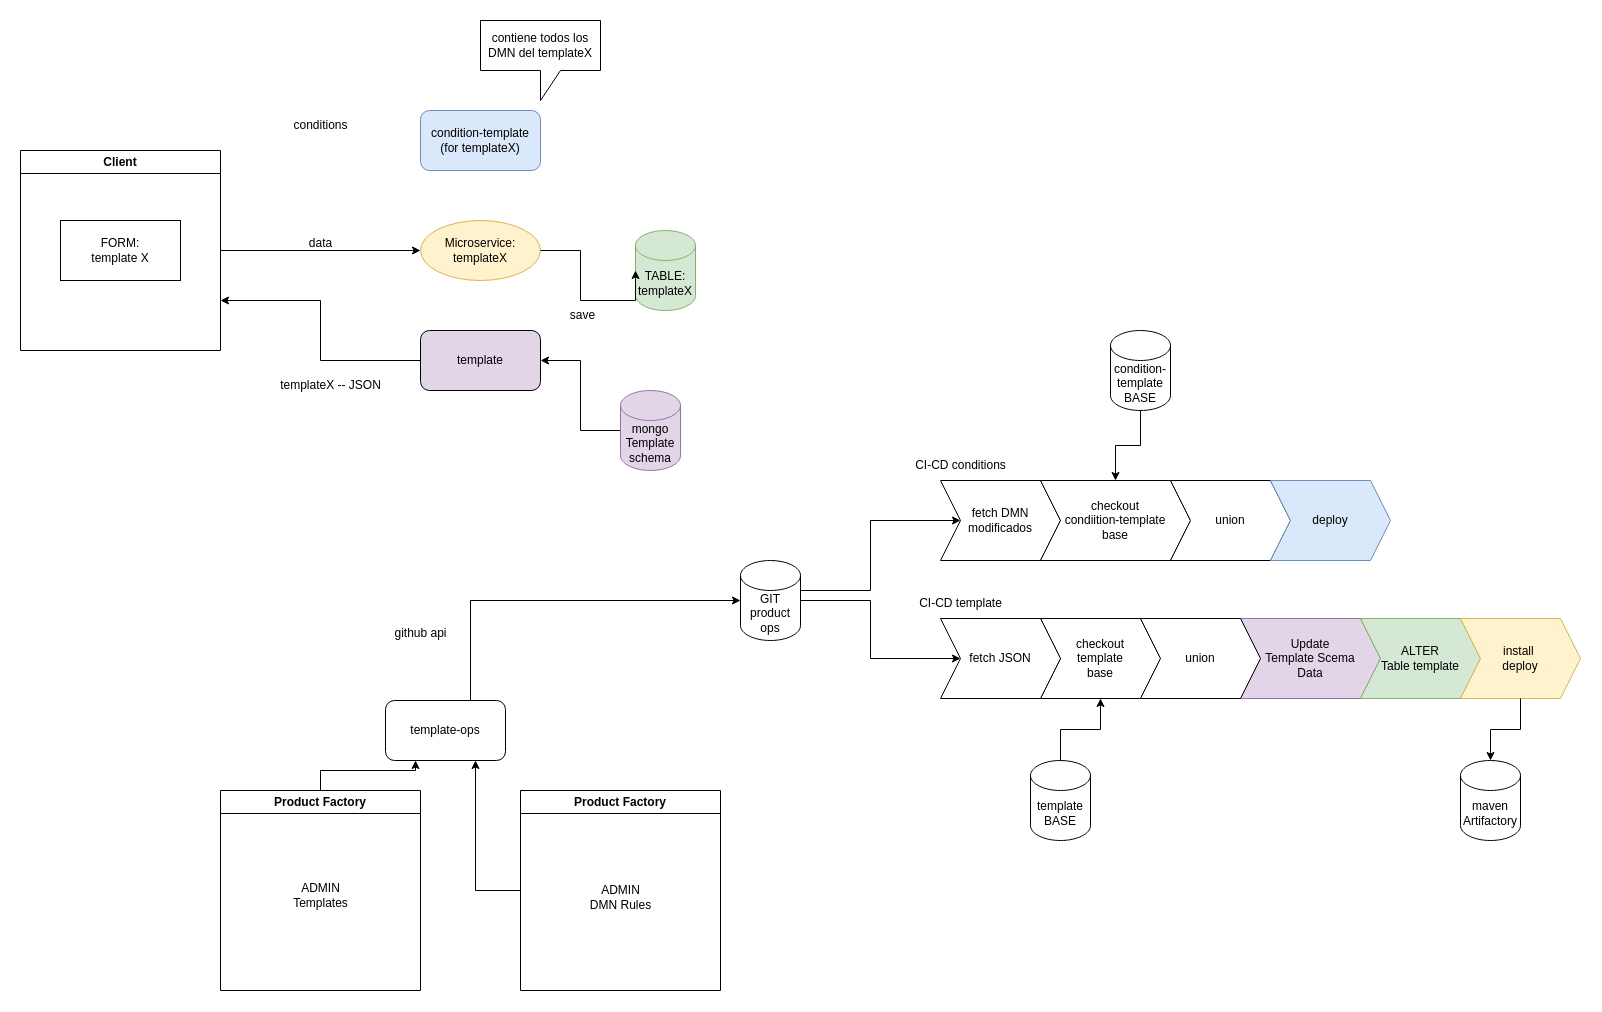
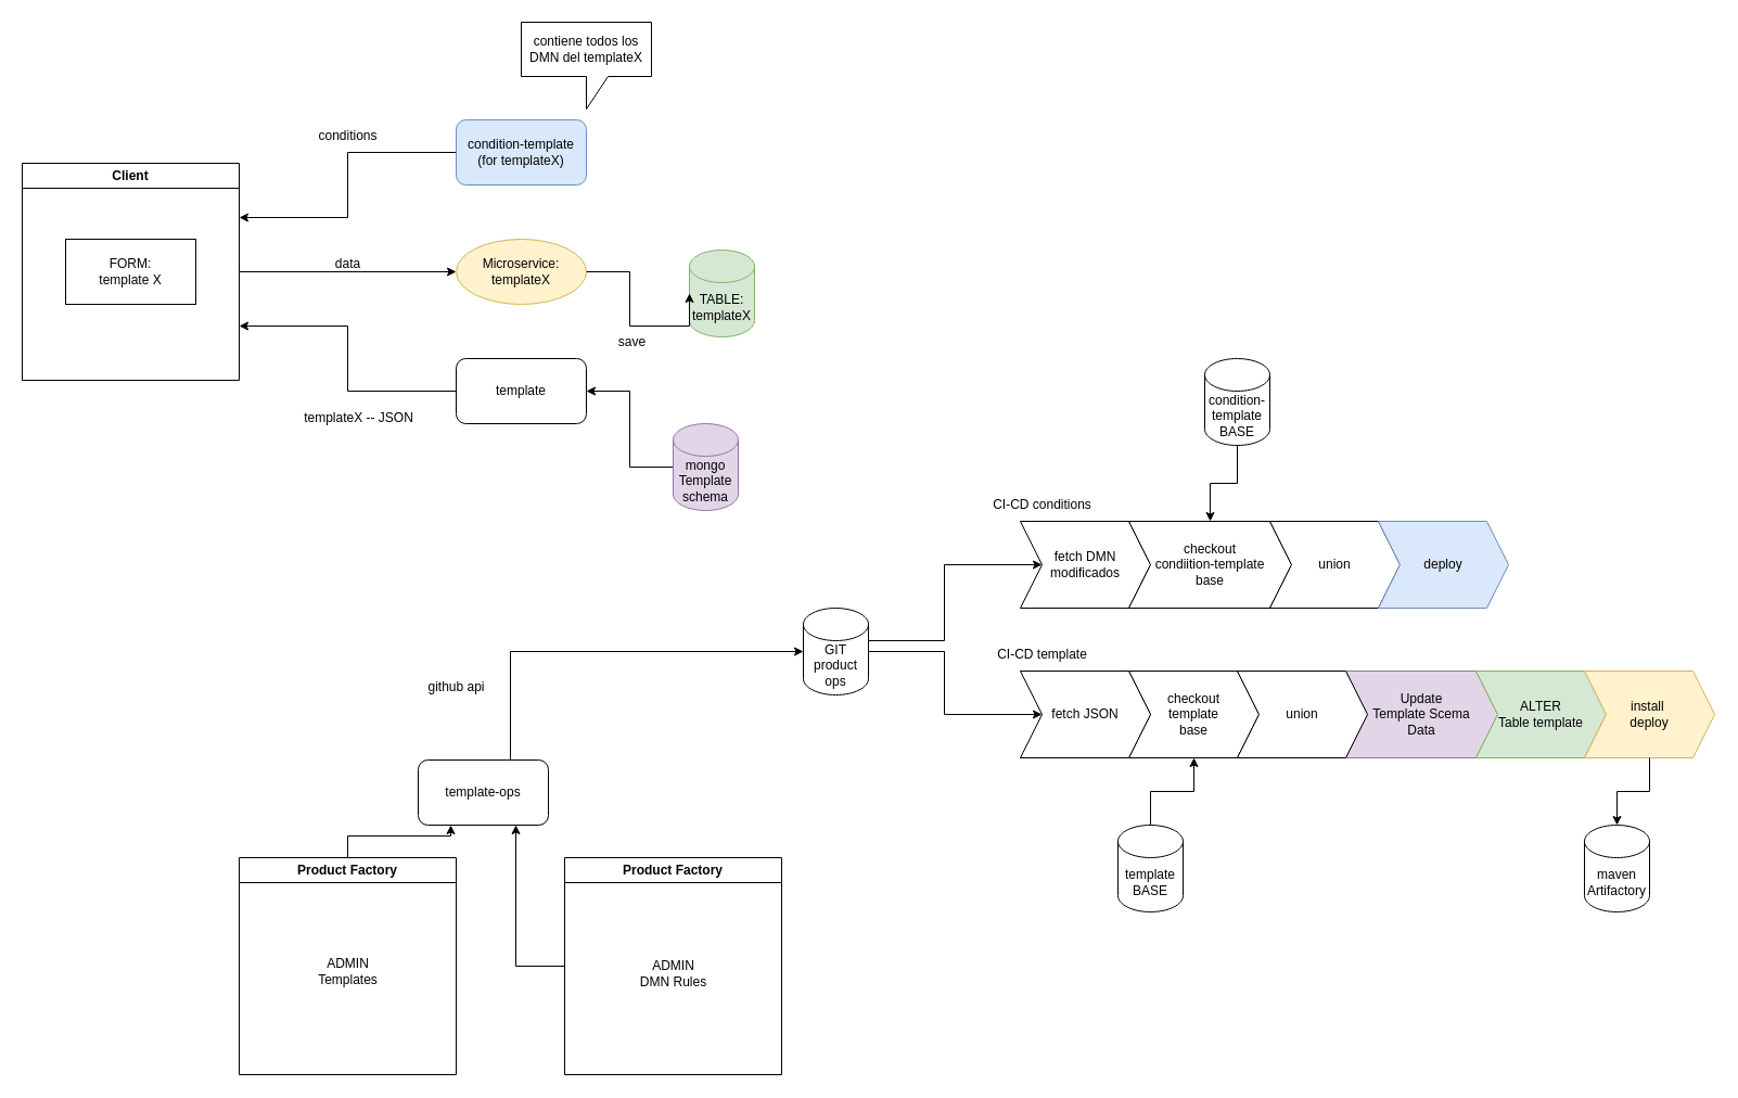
+ <mxCell id="19" style="edgeStyle=orthogonalEdgeStyle;rounded=0;orthogonalLoop=1;jettySize=auto;html=1;entryX=1;entryY=0.25;entryDx=0;entryDy=0;" edge="1" parent="1" source="20" target="15"><mxGeometry relative="1" as="geometry" /></mxCell>
- <mxCell id="18" value="template" style="rounded=1;whiteSpace=wrap;html=1;fillColor=#e1d5e7;" vertex="1" parent="1"><mxGeometry x="420" y="330" width="120" height="60" as="geometry" /></mxCell>
+ <mxCell id="18" value="template" style="rounded=1;whiteSpace=wrap;html=1;" vertex="1" parent="1"><mxGeometry x="420" y="330" width="120" height="60" as="geometry" /></mxCell>
